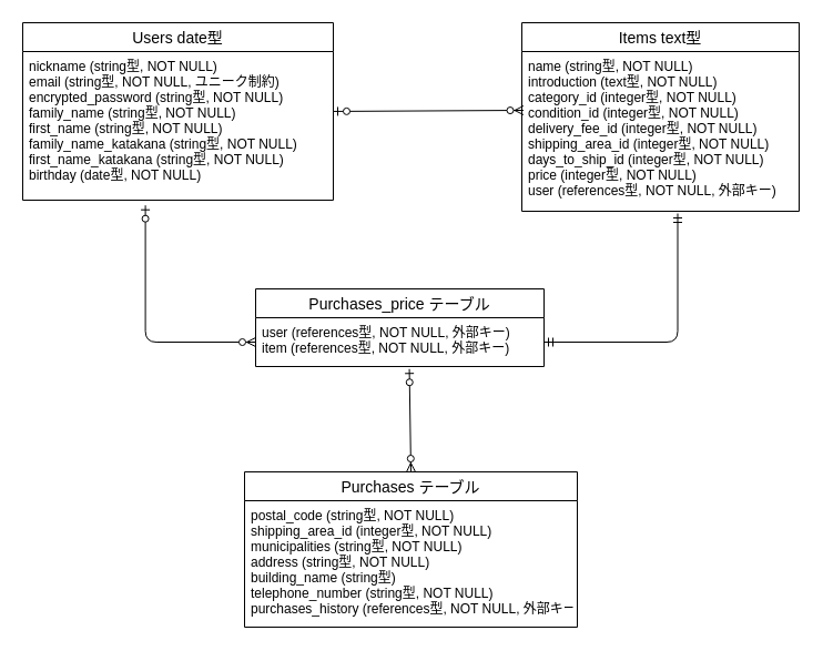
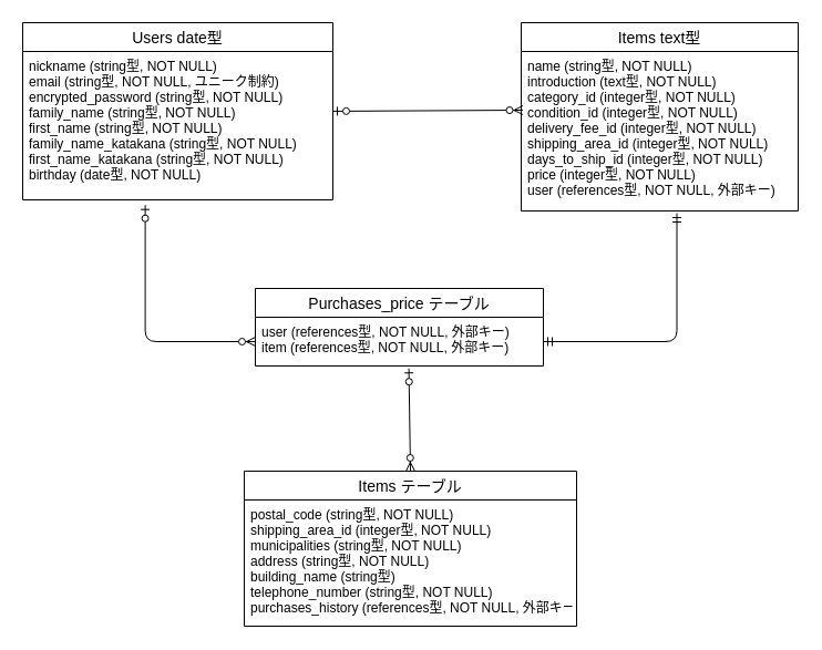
- <mxCell id="3" value="Purchases テーブル" style="swimlane;fontStyle=0;childLayout=stackLayout;horizontal=1;startSize=26;horizontalStack=0;resizeParent=1;resizeParentMax=0;resizeLast=0;collapsible=1;marginBottom=0;align=center;fontSize=14;" vertex="1" parent="2"><mxGeometry x="200" y="405" width="300" height="140" as="geometry" /></mxCell>
+ <mxCell id="3" value="Items テーブル" style="swimlane;fontStyle=0;childLayout=stackLayout;horizontal=1;startSize=26;horizontalStack=0;resizeParent=1;resizeParentMax=0;resizeLast=0;collapsible=1;marginBottom=0;align=center;fontSize=14;" vertex="1" parent="2"><mxGeometry x="200" y="405" width="300" height="140" as="geometry" /></mxCell>
